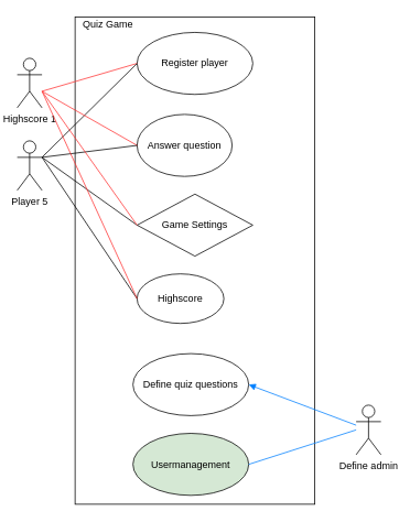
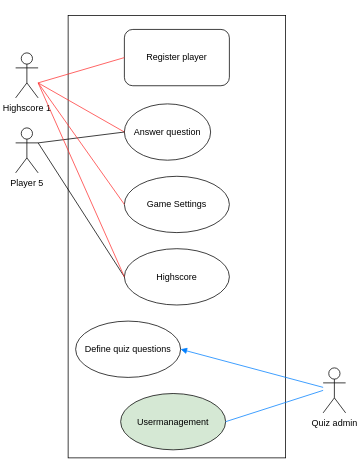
- <mxCell id="5" value="Quiz Game" style="text;html=1;strokeColor=none;fillColor=none;align=center;verticalAlign=middle;whiteSpace=wrap;rounded=0;" vertex="1" parent="3"><mxGeometry width="80" height="18.73" as="geometry" /></mxCell>
- <mxCell id="6" value="Register player" style="ellipse;whiteSpace=wrap;html=1;" vertex="1" parent="3"><mxGeometry x="75" y="18.73" width="140" height="75.091" as="geometry" /></mxCell>
+ <mxCell id="6" value="Register player" style="whiteSpace=wrap;html=1;rounded=1;" vertex="1" parent="3"><mxGeometry x="75" y="18.73" width="140" height="75.091" as="geometry" /></mxCell>
- <mxCell id="16" value="" style="endArrow=none;html=1;entryX=0;entryY=0.5;entryDx=0;entryDy=0;exitX=1;exitY=0.333;exitDx=0;exitDy=0;exitPerimeter=0;" edge="1" parent="1" source="13" target="6"><mxGeometry width="50" height="50" relative="1" as="geometry"><mxPoint x="150" y="420" as="sourcePoint" /><mxPoint x="200" y="370" as="targetPoint" /></mxGeometry></mxCell>
- <mxCell id="19" value="" style="endArrow=none;html=1;strokeColor=#000000;exitX=1;exitY=0.333;exitDx=0;exitDy=0;exitPerimeter=0;entryX=0;entryY=0.5;entryDx=0;entryDy=0;" edge="1" parent="1" source="13" target="7"><mxGeometry width="50" height="50" relative="1" as="geometry"><mxPoint x="150" y="420" as="sourcePoint" /><mxPoint x="200" y="370" as="targetPoint" /></mxGeometry></mxCell>
- <mxCell id="7" value="Game Settings" style="rhombus;whiteSpace=wrap;html=1;" vertex="1" parent="3"><mxGeometry x="75" y="214.545" width="140" height="75.091" as="geometry" /></mxCell>
+ <mxCell id="7" value="Game Settings" style="ellipse;whiteSpace=wrap;html=1;" vertex="1" parent="3"><mxGeometry x="75" y="214.545" width="140" height="75.091" as="geometry" /></mxCell>
- <mxCell id="11" value="Highscore" style="ellipse;whiteSpace=wrap;html=1;" vertex="1" parent="3"><mxGeometry x="75" y="311.091" width="105" height="60" as="geometry" /></mxCell>
+ <mxCell id="11" value="Highscore" style="ellipse;whiteSpace=wrap;html=1;" vertex="1" parent="3"><mxGeometry x="75" y="311.091" width="140" height="75.091" as="geometry" /></mxCell>
- <mxCell id="8" value="Define quiz questions" style="ellipse;whiteSpace=wrap;html=1;" vertex="1" parent="3"><mxGeometry x="70" y="407.636" width="140" height="75.091" as="geometry" /></mxCell>
+ <mxCell id="8" value="Define quiz questions" style="ellipse;whiteSpace=wrap;html=1;" vertex="1" parent="3"><mxGeometry x="10" y="407.636" width="140" height="75.091" as="geometry" /></mxCell>
- <mxCell id="14" value="Define admin" style="shape=umlActor;verticalLabelPosition=bottom;verticalAlign=top;html=1;" vertex="1" parent="1"><mxGeometry x="430" y="490" width="30" height="60" as="geometry" /></mxCell>
+ <mxCell id="14" value="Quiz admin" style="shape=umlActor;verticalLabelPosition=bottom;verticalAlign=top;html=1;" vertex="1" parent="1"><mxGeometry x="430" y="490" width="30" height="60" as="geometry" /></mxCell>
